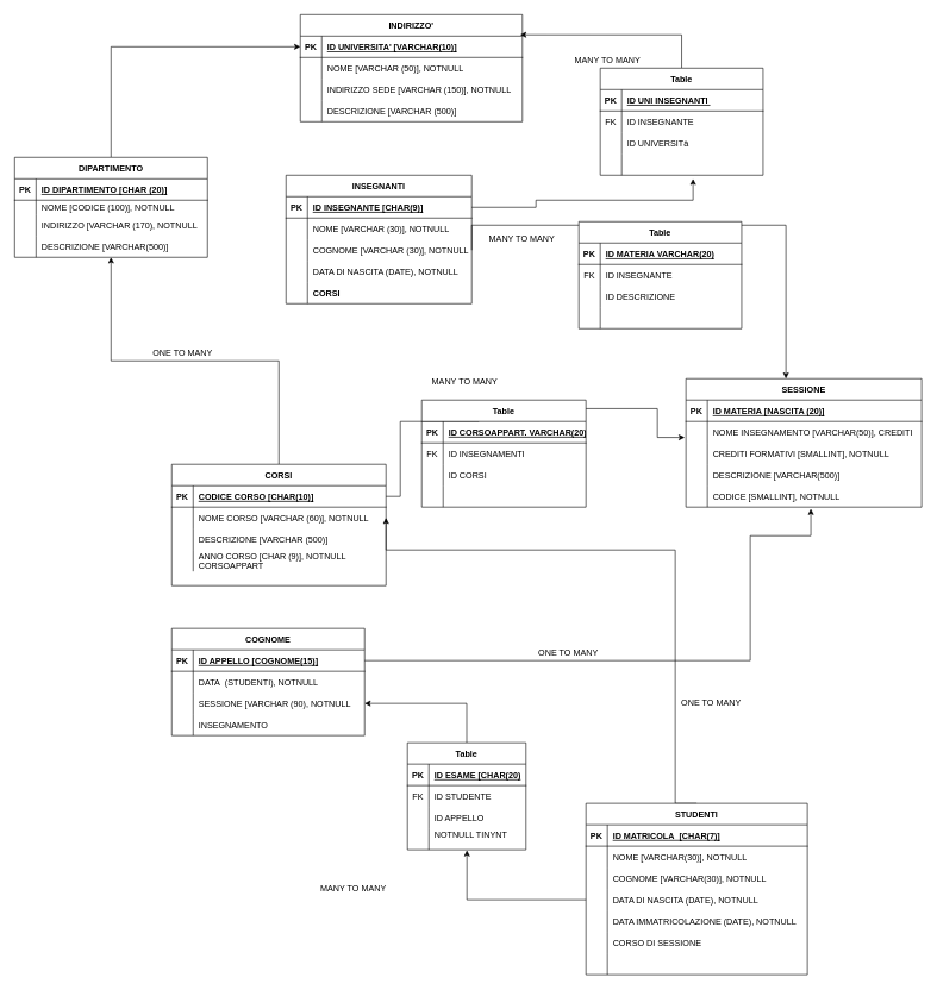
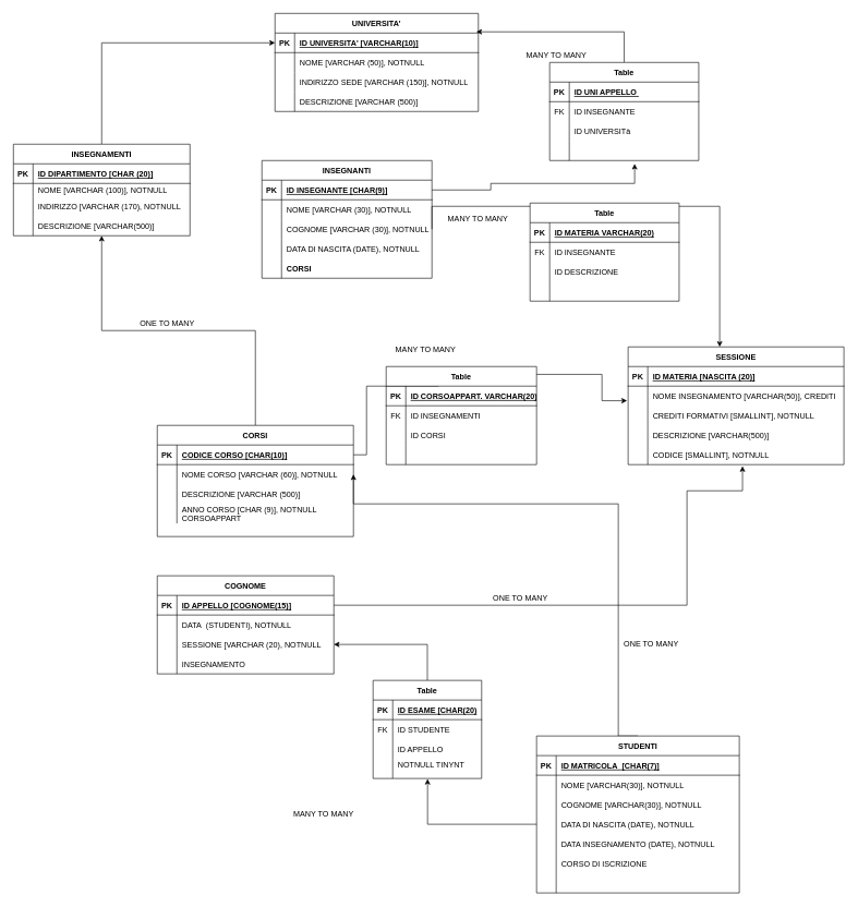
- <mxCell id="61" value="INDIRIZZO'" style="shape=table;startSize=30;container=1;collapsible=1;childLayout=tableLayout;fixedRows=1;rowLines=0;fontStyle=1;align=center;resizeLast=1;" vertex="1" parent="1"><mxGeometry x="420" y="20" width="311" height="150" as="geometry" /></mxCell>
+ <mxCell id="61" value="UNIVERSITA'" style="shape=table;startSize=30;container=1;collapsible=1;childLayout=tableLayout;fixedRows=1;rowLines=0;fontStyle=1;align=center;resizeLast=1;" vertex="1" parent="1"><mxGeometry x="420" y="20" width="311" height="150" as="geometry" /></mxCell>
- <mxCell id="166" value="ID UNI INSEGNANTI " style="shape=partialRectangle;connectable=0;fillColor=none;top=0;left=0;bottom=0;right=0;align=left;spacingLeft=6;fontStyle=5;overflow=hidden;" vertex="1" parent="164"><mxGeometry x="30" width="198" height="30" as="geometry"><mxRectangle width="198" height="30" as="alternateBounds" /></mxGeometry></mxCell>
+ <mxCell id="166" value="ID UNI APPELLO " style="shape=partialRectangle;connectable=0;fillColor=none;top=0;left=0;bottom=0;right=0;align=left;spacingLeft=6;fontStyle=5;overflow=hidden;" vertex="1" parent="164"><mxGeometry x="30" width="198" height="30" as="geometry"><mxRectangle width="198" height="30" as="alternateBounds" /></mxGeometry></mxCell>
- <mxCell id="75" value="DIPARTIMENTO" style="shape=table;startSize=30;container=1;collapsible=1;childLayout=tableLayout;fixedRows=1;rowLines=0;fontStyle=1;align=center;resizeLast=1;" vertex="1" parent="1"><mxGeometry x="20" y="220" width="270" height="140" as="geometry" /></mxCell>
+ <mxCell id="75" value="INSEGNAMENTI" style="shape=table;startSize=30;container=1;collapsible=1;childLayout=tableLayout;fixedRows=1;rowLines=0;fontStyle=1;align=center;resizeLast=1;" vertex="1" parent="1"><mxGeometry x="20" y="220" width="270" height="140" as="geometry" /></mxCell>
- <mxCell id="81" value="NOME [CODICE (100)], NOTNULL" style="shape=partialRectangle;connectable=0;fillColor=none;top=0;left=0;bottom=0;right=0;align=left;spacingLeft=6;overflow=hidden;" vertex="1" parent="79"><mxGeometry x="30" width="240" height="20" as="geometry"><mxRectangle width="240" height="20" as="alternateBounds" /></mxGeometry></mxCell>
+ <mxCell id="81" value="NOME [VARCHAR (100)], NOTNULL" style="shape=partialRectangle;connectable=0;fillColor=none;top=0;left=0;bottom=0;right=0;align=left;spacingLeft=6;overflow=hidden;" vertex="1" parent="79"><mxGeometry x="30" width="240" height="20" as="geometry"><mxRectangle width="240" height="20" as="alternateBounds" /></mxGeometry></mxCell>
- <mxCell id="57" value="SESSIONE [VARCHAR (90), NOTNULL" style="shape=partialRectangle;connectable=0;fillColor=none;top=0;left=0;bottom=0;right=0;align=left;spacingLeft=6;overflow=hidden;" vertex="1" parent="55"><mxGeometry x="30" width="240" height="30" as="geometry"><mxRectangle width="240" height="30" as="alternateBounds" /></mxGeometry></mxCell>
+ <mxCell id="57" value="SESSIONE [VARCHAR (20), NOTNULL" style="shape=partialRectangle;connectable=0;fillColor=none;top=0;left=0;bottom=0;right=0;align=left;spacingLeft=6;overflow=hidden;" vertex="1" parent="55"><mxGeometry x="30" width="240" height="30" as="geometry"><mxRectangle width="240" height="30" as="alternateBounds" /></mxGeometry></mxCell>
- <mxCell id="104" value="DATA IMMATRICOLAZIONE (DATE), NOTNULL" style="shape=partialRectangle;connectable=0;fillColor=none;top=0;left=0;bottom=0;right=0;align=left;spacingLeft=6;overflow=hidden;" vertex="1" parent="102"><mxGeometry x="30" width="280" height="30" as="geometry"><mxRectangle width="280" height="30" as="alternateBounds" /></mxGeometry></mxCell>
+ <mxCell id="104" value="DATA INSEGNAMENTO (DATE), NOTNULL" style="shape=partialRectangle;connectable=0;fillColor=none;top=0;left=0;bottom=0;right=0;align=left;spacingLeft=6;overflow=hidden;" vertex="1" parent="102"><mxGeometry x="30" width="280" height="30" as="geometry"><mxRectangle width="280" height="30" as="alternateBounds" /></mxGeometry></mxCell>
- <mxCell id="107" value="CORSO DI SESSIONE" style="shape=partialRectangle;connectable=0;fillColor=none;top=0;left=0;bottom=0;right=0;align=left;spacingLeft=6;overflow=hidden;fontStyle=0" vertex="1" parent="105"><mxGeometry x="30" width="280" height="30" as="geometry"><mxRectangle width="280" height="30" as="alternateBounds" /></mxGeometry></mxCell>
+ <mxCell id="107" value="CORSO DI ISCRIZIONE" style="shape=partialRectangle;connectable=0;fillColor=none;top=0;left=0;bottom=0;right=0;align=left;spacingLeft=6;overflow=hidden;fontStyle=0" vertex="1" parent="105"><mxGeometry x="30" width="280" height="30" as="geometry"><mxRectangle width="280" height="30" as="alternateBounds" /></mxGeometry></mxCell>
